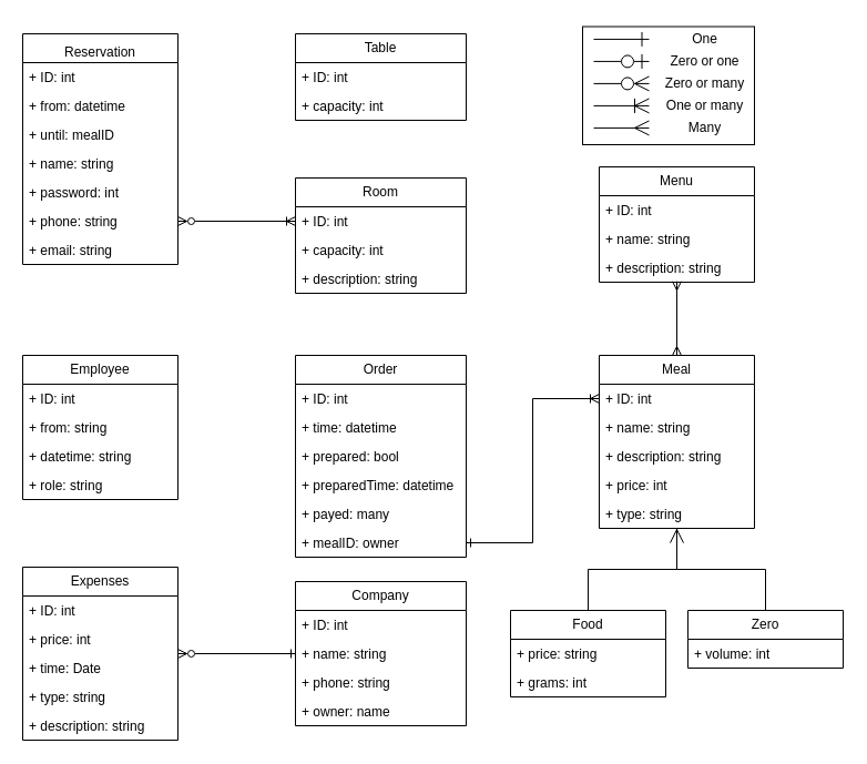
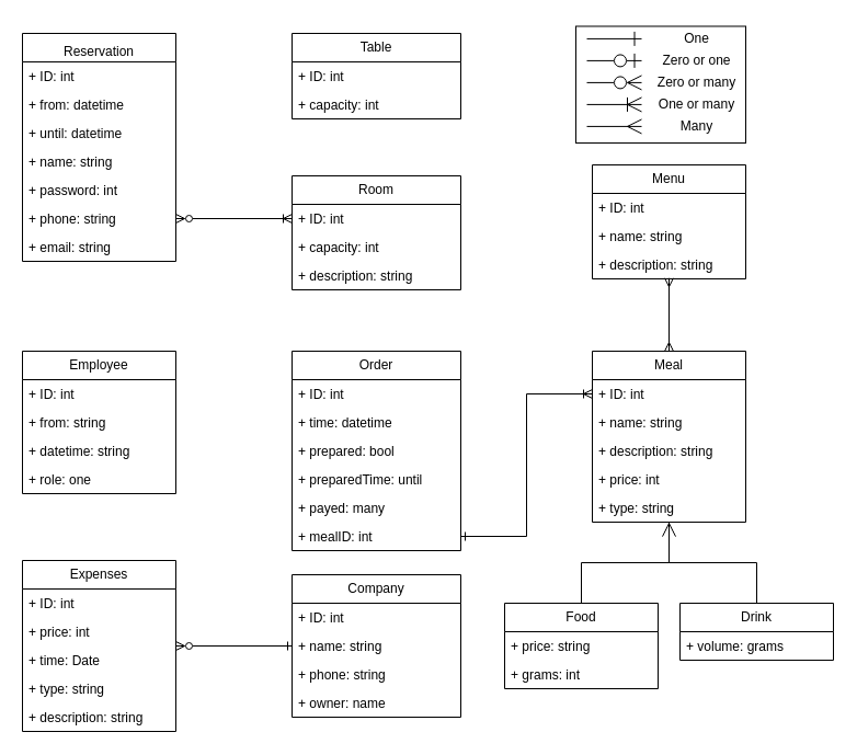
- <mxCell id="6" value="+ until: mealID" style="text;strokeColor=none;fillColor=none;align=left;verticalAlign=top;spacingLeft=4;spacingRight=4;overflow=hidden;rotatable=0;points=[[0,0.5],[1,0.5]];portConstraint=eastwest;whiteSpace=wrap;html=1;fontSize=12;" parent="3" vertex="1"><mxGeometry y="78" width="140" height="26" as="geometry" /></mxCell>
+ <mxCell id="6" value="+ until: datetime" style="text;strokeColor=none;fillColor=none;align=left;verticalAlign=top;spacingLeft=4;spacingRight=4;overflow=hidden;rotatable=0;points=[[0,0.5],[1,0.5]];portConstraint=eastwest;whiteSpace=wrap;html=1;fontSize=12;" parent="3" vertex="1"><mxGeometry y="78" width="140" height="26" as="geometry" /></mxCell>
- <mxCell id="28" value="+ role: string" style="text;strokeColor=none;fillColor=none;align=left;verticalAlign=top;spacingLeft=4;spacingRight=4;overflow=hidden;rotatable=0;points=[[0,0.5],[1,0.5]];portConstraint=eastwest;whiteSpace=wrap;html=1;fontSize=12;" parent="24" vertex="1"><mxGeometry y="104" width="140" height="26" as="geometry" /></mxCell>
+ <mxCell id="28" value="+ role: one" style="text;strokeColor=none;fillColor=none;align=left;verticalAlign=top;spacingLeft=4;spacingRight=4;overflow=hidden;rotatable=0;points=[[0,0.5],[1,0.5]];portConstraint=eastwest;whiteSpace=wrap;html=1;fontSize=12;" parent="24" vertex="1"><mxGeometry y="104" width="140" height="26" as="geometry" /></mxCell>
- <mxCell id="46" value="+ preparedTime: datetime" style="text;strokeColor=none;fillColor=none;align=left;verticalAlign=top;spacingLeft=4;spacingRight=4;overflow=hidden;rotatable=0;points=[[0,0.5],[1,0.5]];portConstraint=eastwest;whiteSpace=wrap;html=1;fontSize=12;" parent="42" vertex="1"><mxGeometry y="104" width="154" height="26" as="geometry" /></mxCell>
+ <mxCell id="46" value="+ preparedTime: until" style="text;strokeColor=none;fillColor=none;align=left;verticalAlign=top;spacingLeft=4;spacingRight=4;overflow=hidden;rotatable=0;points=[[0,0.5],[1,0.5]];portConstraint=eastwest;whiteSpace=wrap;html=1;fontSize=12;" parent="42" vertex="1"><mxGeometry y="104" width="154" height="26" as="geometry" /></mxCell>
- <mxCell id="48" value="+ mealID: owner" style="text;strokeColor=none;fillColor=none;align=left;verticalAlign=top;spacingLeft=4;spacingRight=4;overflow=hidden;rotatable=0;points=[[0,0.5],[1,0.5]];portConstraint=eastwest;whiteSpace=wrap;html=1;fontSize=12;" parent="42" vertex="1"><mxGeometry y="156" width="154" height="26" as="geometry" /></mxCell>
+ <mxCell id="48" value="+ mealID: int" style="text;strokeColor=none;fillColor=none;align=left;verticalAlign=top;spacingLeft=4;spacingRight=4;overflow=hidden;rotatable=0;points=[[0,0.5],[1,0.5]];portConstraint=eastwest;whiteSpace=wrap;html=1;fontSize=12;" parent="42" vertex="1"><mxGeometry y="156" width="154" height="26" as="geometry" /></mxCell>
- <mxCell id="50" value="Zero" style="swimlane;fontStyle=0;childLayout=stackLayout;horizontal=1;startSize=26;fillColor=none;horizontalStack=0;resizeParent=1;resizeParentMax=0;resizeLast=0;collapsible=1;marginBottom=0;whiteSpace=wrap;html=1;fontSize=12;" parent="1" vertex="1"><mxGeometry x="620" y="550" width="140" height="52" as="geometry" /></mxCell>
+ <mxCell id="50" value="Drink" style="swimlane;fontStyle=0;childLayout=stackLayout;horizontal=1;startSize=26;fillColor=none;horizontalStack=0;resizeParent=1;resizeParentMax=0;resizeLast=0;collapsible=1;marginBottom=0;whiteSpace=wrap;html=1;fontSize=12;" parent="1" vertex="1"><mxGeometry x="620" y="550" width="140" height="52" as="geometry" /></mxCell>
- <mxCell id="51" value="+ volume: int" style="text;strokeColor=none;fillColor=none;align=left;verticalAlign=top;spacingLeft=4;spacingRight=4;overflow=hidden;rotatable=0;points=[[0,0.5],[1,0.5]];portConstraint=eastwest;whiteSpace=wrap;html=1;fontSize=12;" parent="50" vertex="1"><mxGeometry y="26" width="140" height="26" as="geometry" /></mxCell>
+ <mxCell id="51" value="+ volume: grams" style="text;strokeColor=none;fillColor=none;align=left;verticalAlign=top;spacingLeft=4;spacingRight=4;overflow=hidden;rotatable=0;points=[[0,0.5],[1,0.5]];portConstraint=eastwest;whiteSpace=wrap;html=1;fontSize=12;" parent="50" vertex="1"><mxGeometry y="26" width="140" height="26" as="geometry" /></mxCell>
